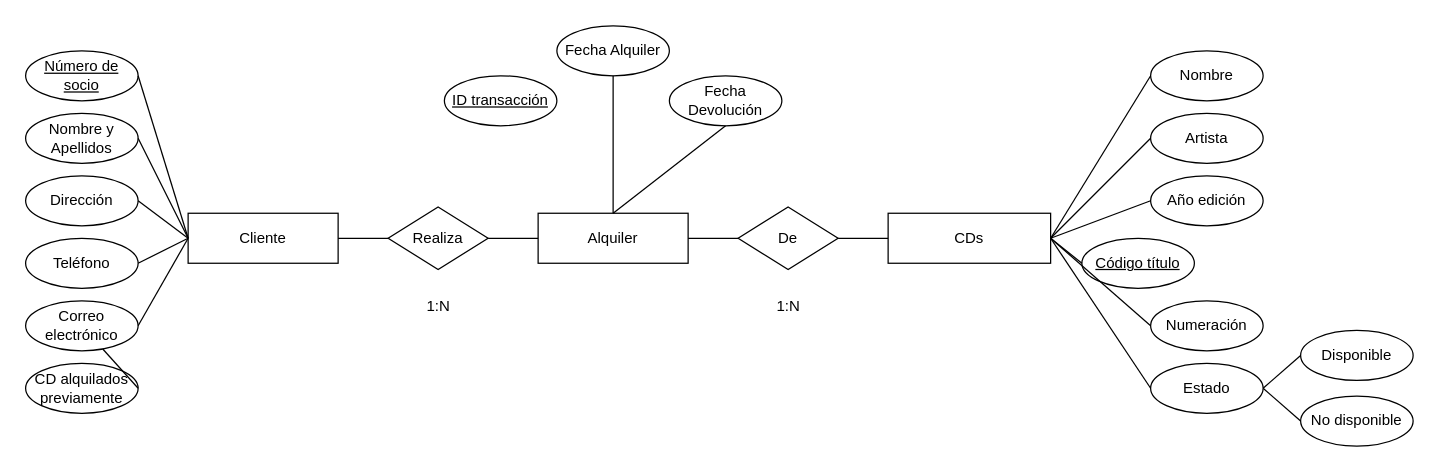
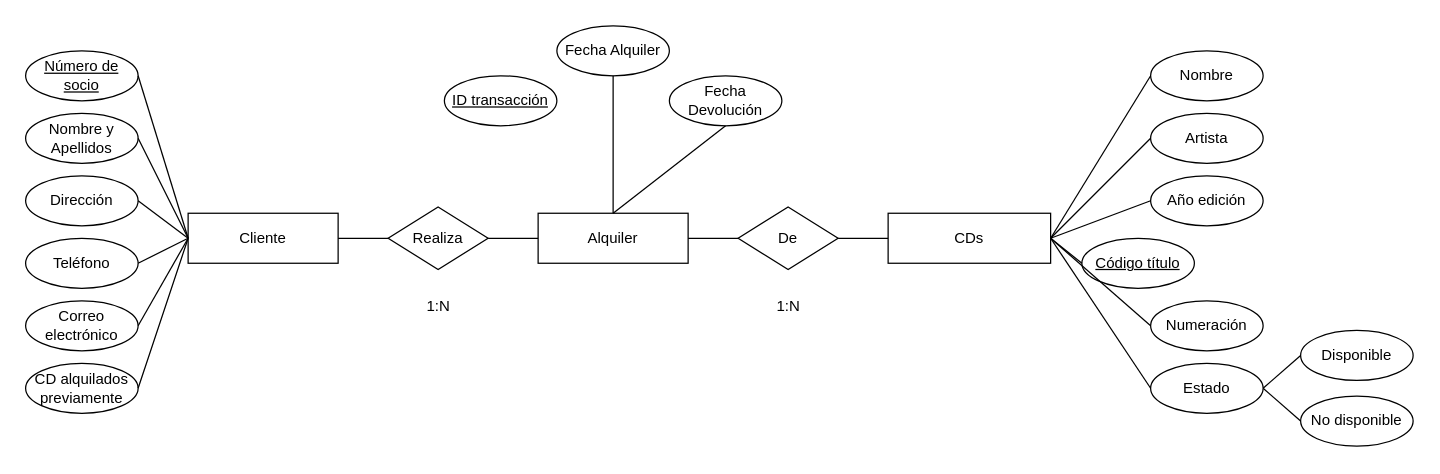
- <mxCell id="42" value="" style="endArrow=none;html=1;rounded=0;exitX=1;exitY=0.5;exitDx=0;exitDy=0;" parent="1" source="41" target="24" edge="1"><mxGeometry width="50" height="50" relative="1" as="geometry"><mxPoint x="150" y="320" as="sourcePoint" /><mxPoint x="200" y="270" as="targetPoint" /></mxGeometry></mxCell>
+ <mxCell id="42" value="" style="endArrow=none;html=1;rounded=0;entryX=0;entryY=0.5;entryDx=0;entryDy=0;exitX=1;exitY=0.5;exitDx=0;exitDy=0;" parent="1" source="41" target="19" edge="1"><mxGeometry width="50" height="50" relative="1" as="geometry"><mxPoint x="150" y="320" as="sourcePoint" /><mxPoint x="200" y="270" as="targetPoint" /></mxGeometry></mxCell>
